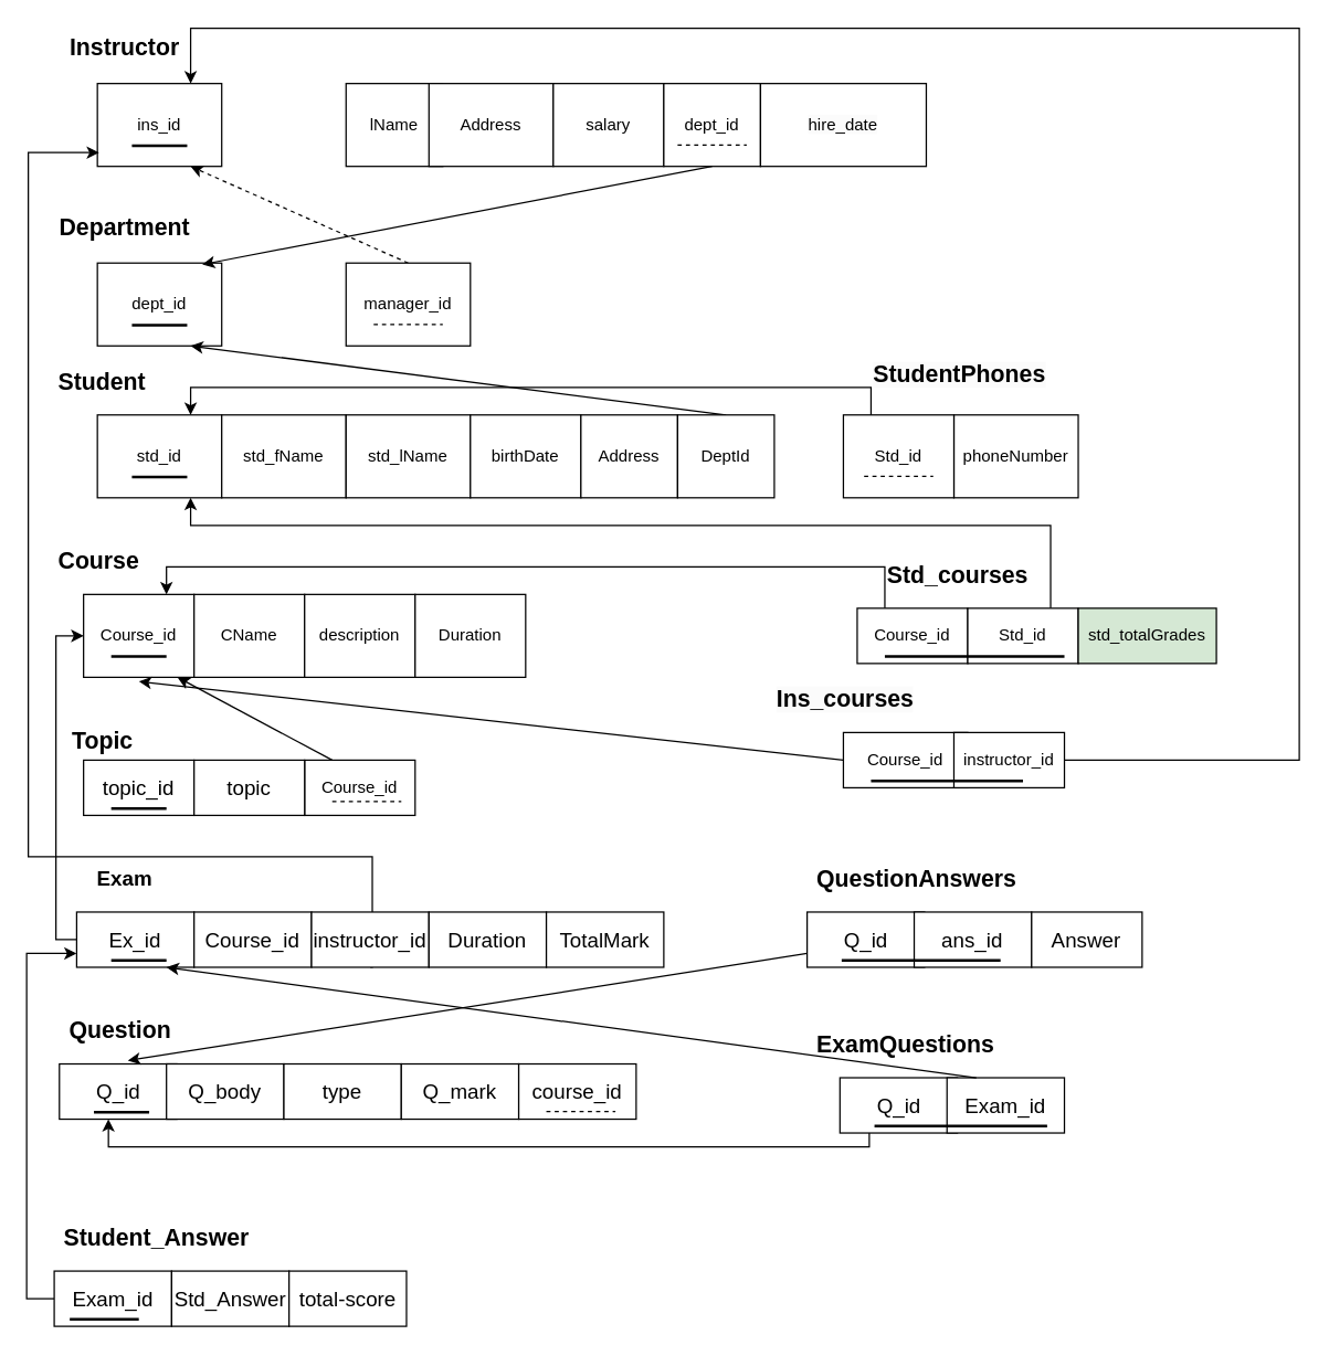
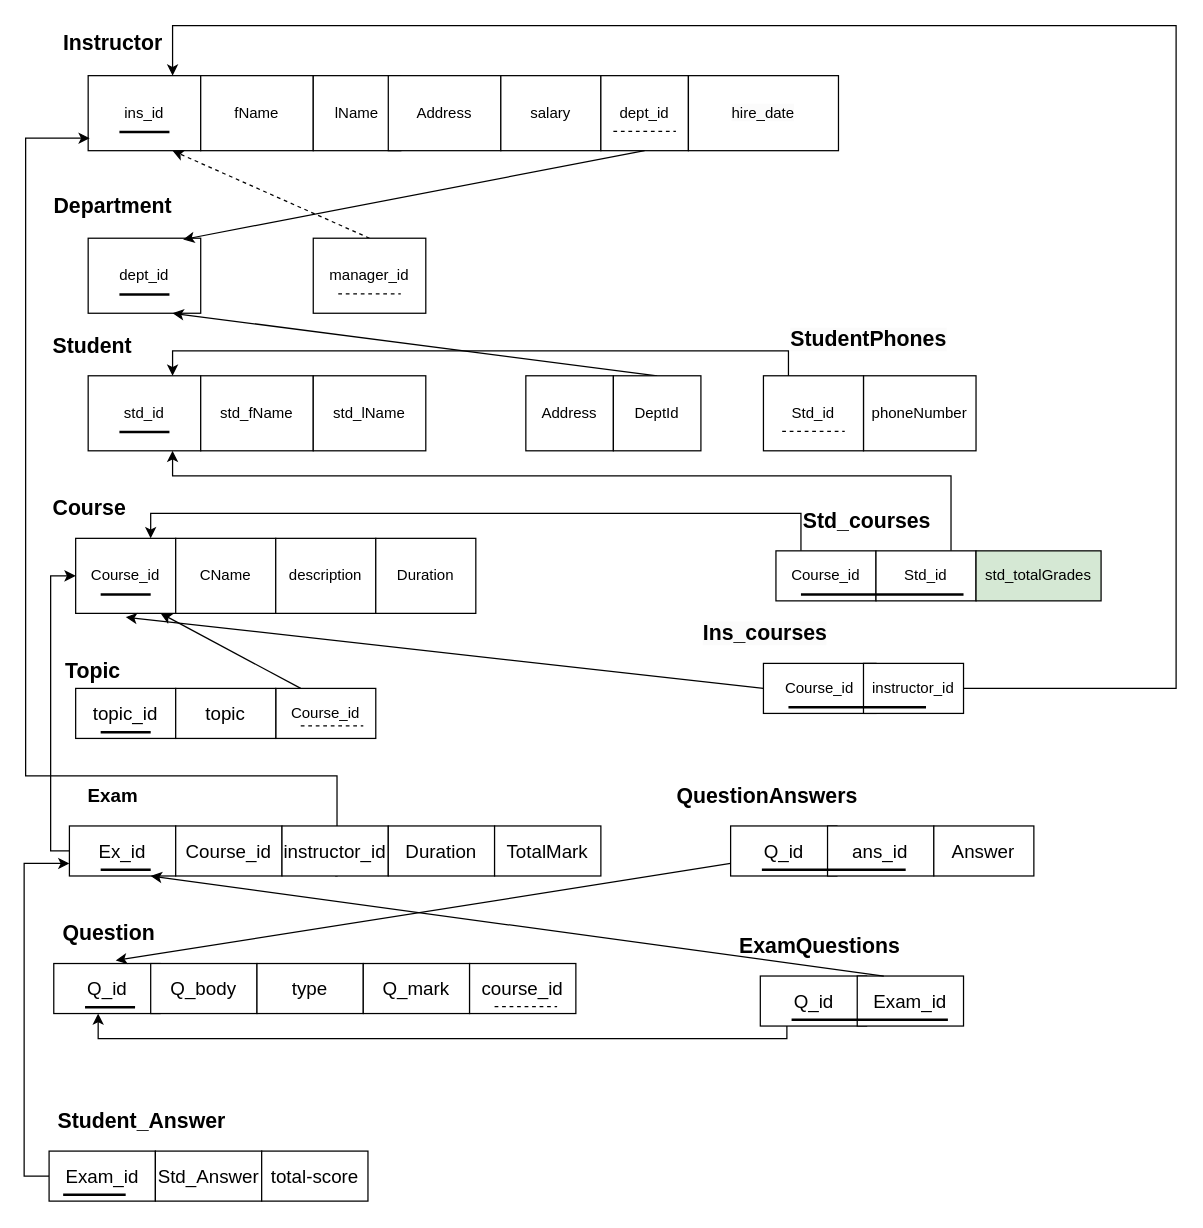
+ <mxCell id="3" value="fName" style="rounded=0;whiteSpace=wrap;html=1;" parent="1" vertex="1"><mxGeometry x="160" y="60" width="90" height="60" as="geometry" /></mxCell>
- <mxCell id="17" value="birthDate" style="rounded=0;whiteSpace=wrap;html=1;" parent="1" vertex="1"><mxGeometry x="340" y="300" width="80" height="60" as="geometry" /></mxCell>
- <mxCell id="78" value="&lt;div style=&quot;text-align: center;&quot;&gt;&lt;span style=&quot;font-size: 17px;&quot;&gt;&lt;b&gt;QuestionAnswers&lt;/b&gt;&lt;/span&gt;&lt;/div&gt;" style="text;whiteSpace=wrap;html=1;" parent="1" vertex="1"><mxGeometry x="588.75" y="620" width="165" height="30" as="geometry" /></mxCell>
+ <mxCell id="78" value="&lt;div style=&quot;text-align: center;&quot;&gt;&lt;span style=&quot;font-size: 17px;&quot;&gt;&lt;b&gt;QuestionAnswers&lt;/b&gt;&lt;/span&gt;&lt;/div&gt;" style="text;whiteSpace=wrap;html=1;" parent="1" vertex="1"><mxGeometry x="538.75" y="620" width="165" height="30" as="geometry" /></mxCell>
